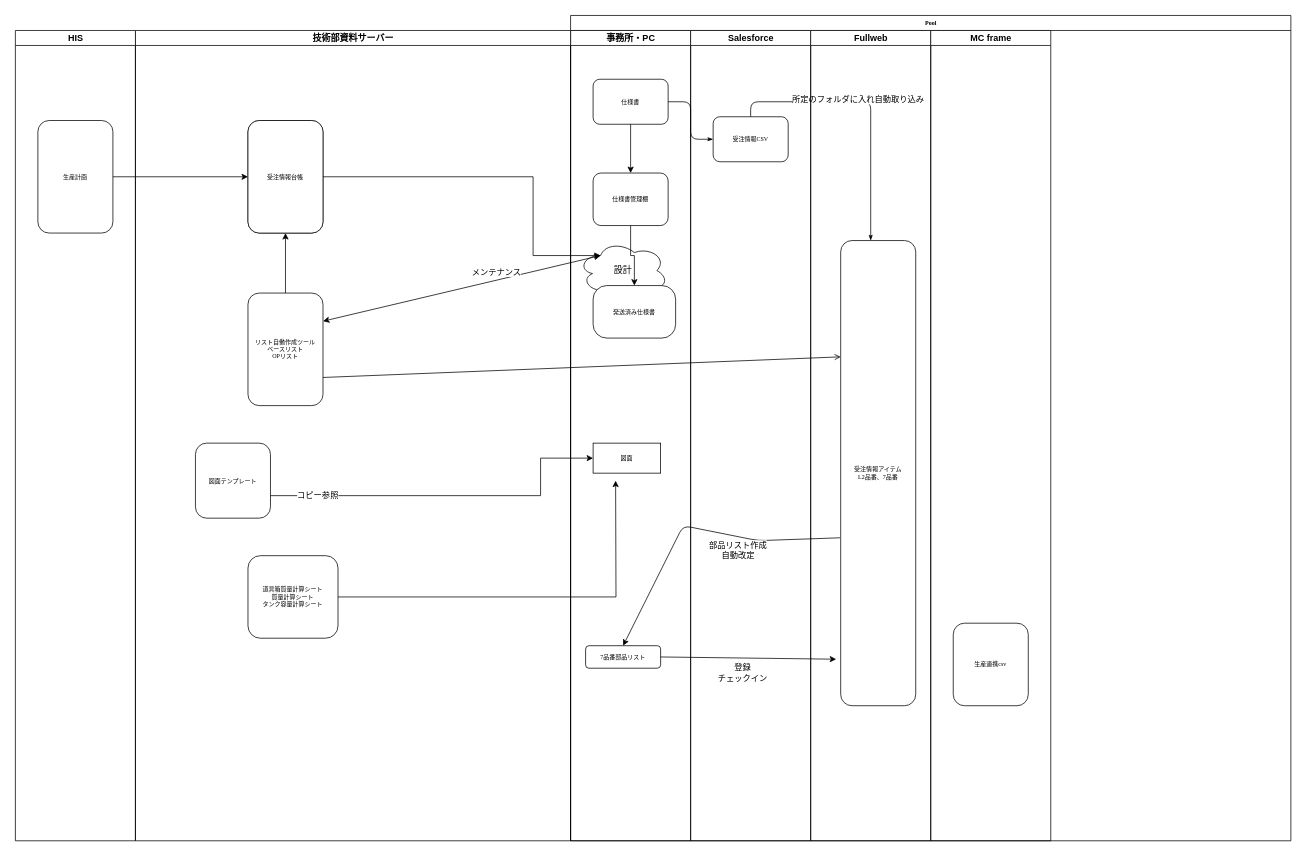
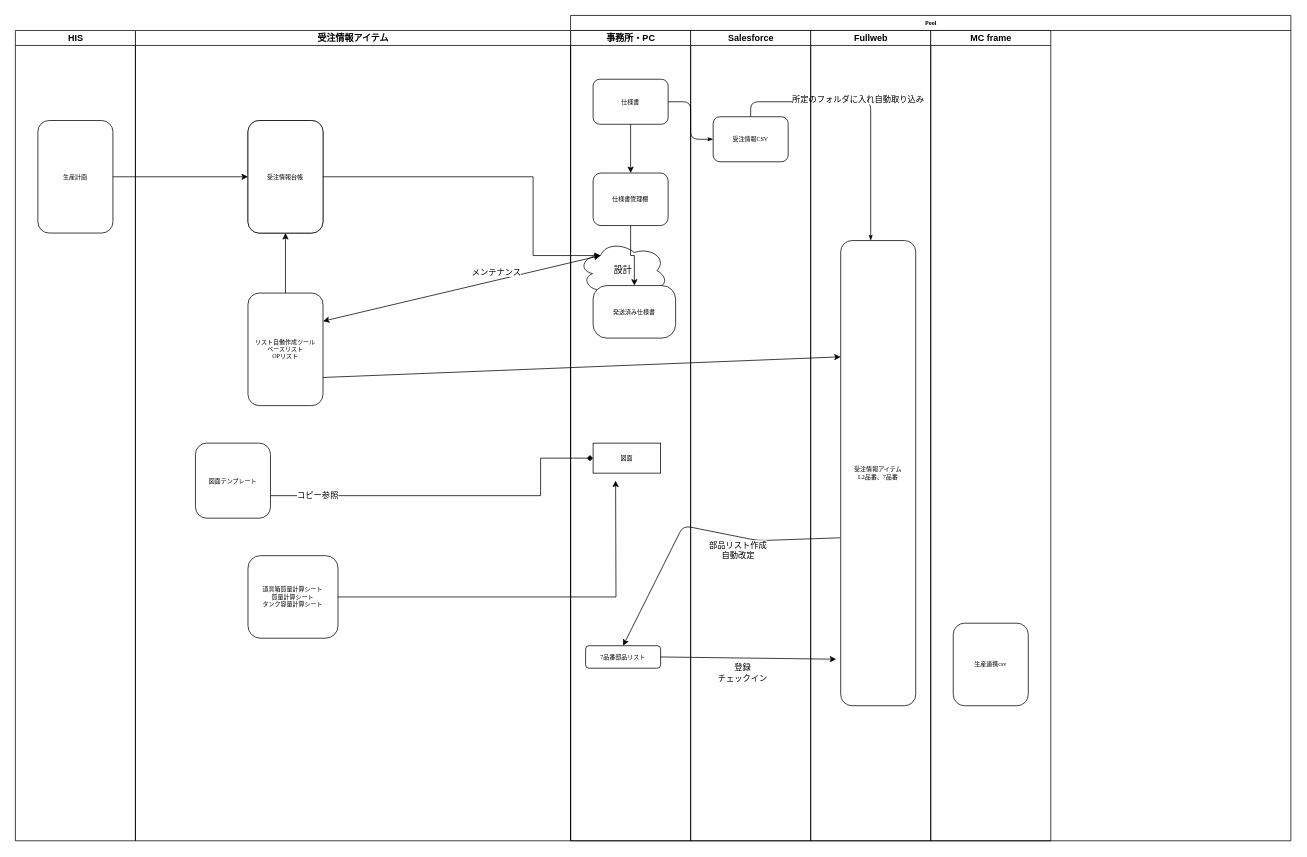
- <mxCell id="25" value="技術部資料サーバー" style="swimlane;html=1;startSize=20;" parent="1" vertex="1"><mxGeometry x="180" y="40" width="580" height="1080" as="geometry" /></mxCell>
+ <mxCell id="25" value="受注情報アイテム" style="swimlane;html=1;startSize=20;" parent="1" vertex="1"><mxGeometry x="180" y="40" width="580" height="1080" as="geometry" /></mxCell>
- <mxCell id="33" value="" style="endArrow=open;html=1;entryX=0;entryY=0.25;entryDx=0;entryDy=0;exitX=1;exitY=0.75;exitDx=0;exitDy=0;" parent="1" source="28" target="18" edge="1"><mxGeometry width="50" height="50" relative="1" as="geometry"><mxPoint x="720" y="514" as="sourcePoint" /><mxPoint x="1060" y="530" as="targetPoint" /></mxGeometry></mxCell>
+ <mxCell id="33" value="" style="endArrow=classic;html=1;entryX=0;entryY=0.25;entryDx=0;entryDy=0;exitX=1;exitY=0.75;exitDx=0;exitDy=0;" parent="1" source="28" target="18" edge="1"><mxGeometry width="50" height="50" relative="1" as="geometry"><mxPoint x="720" y="514" as="sourcePoint" /><mxPoint x="1060" y="530" as="targetPoint" /></mxGeometry></mxCell>
- <mxCell id="34" value="" style="edgeStyle=orthogonalEdgeStyle;rounded=0;orthogonalLoop=1;jettySize=auto;html=1;entryX=0;entryY=0.5;entryDx=0;entryDy=0;" parent="1" source="30" target="11" edge="1"><mxGeometry relative="1" as="geometry"><mxPoint x="840" y="650" as="targetPoint" /><Array as="points"><mxPoint x="720" y="660" /><mxPoint x="720" y="610" /></Array></mxGeometry></mxCell>
+ <mxCell id="34" value="" style="edgeStyle=orthogonalEdgeStyle;rounded=0;orthogonalLoop=1;jettySize=auto;html=1;entryX=0;entryY=0.5;entryDx=0;entryDy=0;endArrow=diamond;" parent="1" source="30" target="11" edge="1"><mxGeometry relative="1" as="geometry"><mxPoint x="840" y="650" as="targetPoint" /><Array as="points"><mxPoint x="720" y="660" /><mxPoint x="720" y="610" /></Array></mxGeometry></mxCell>
